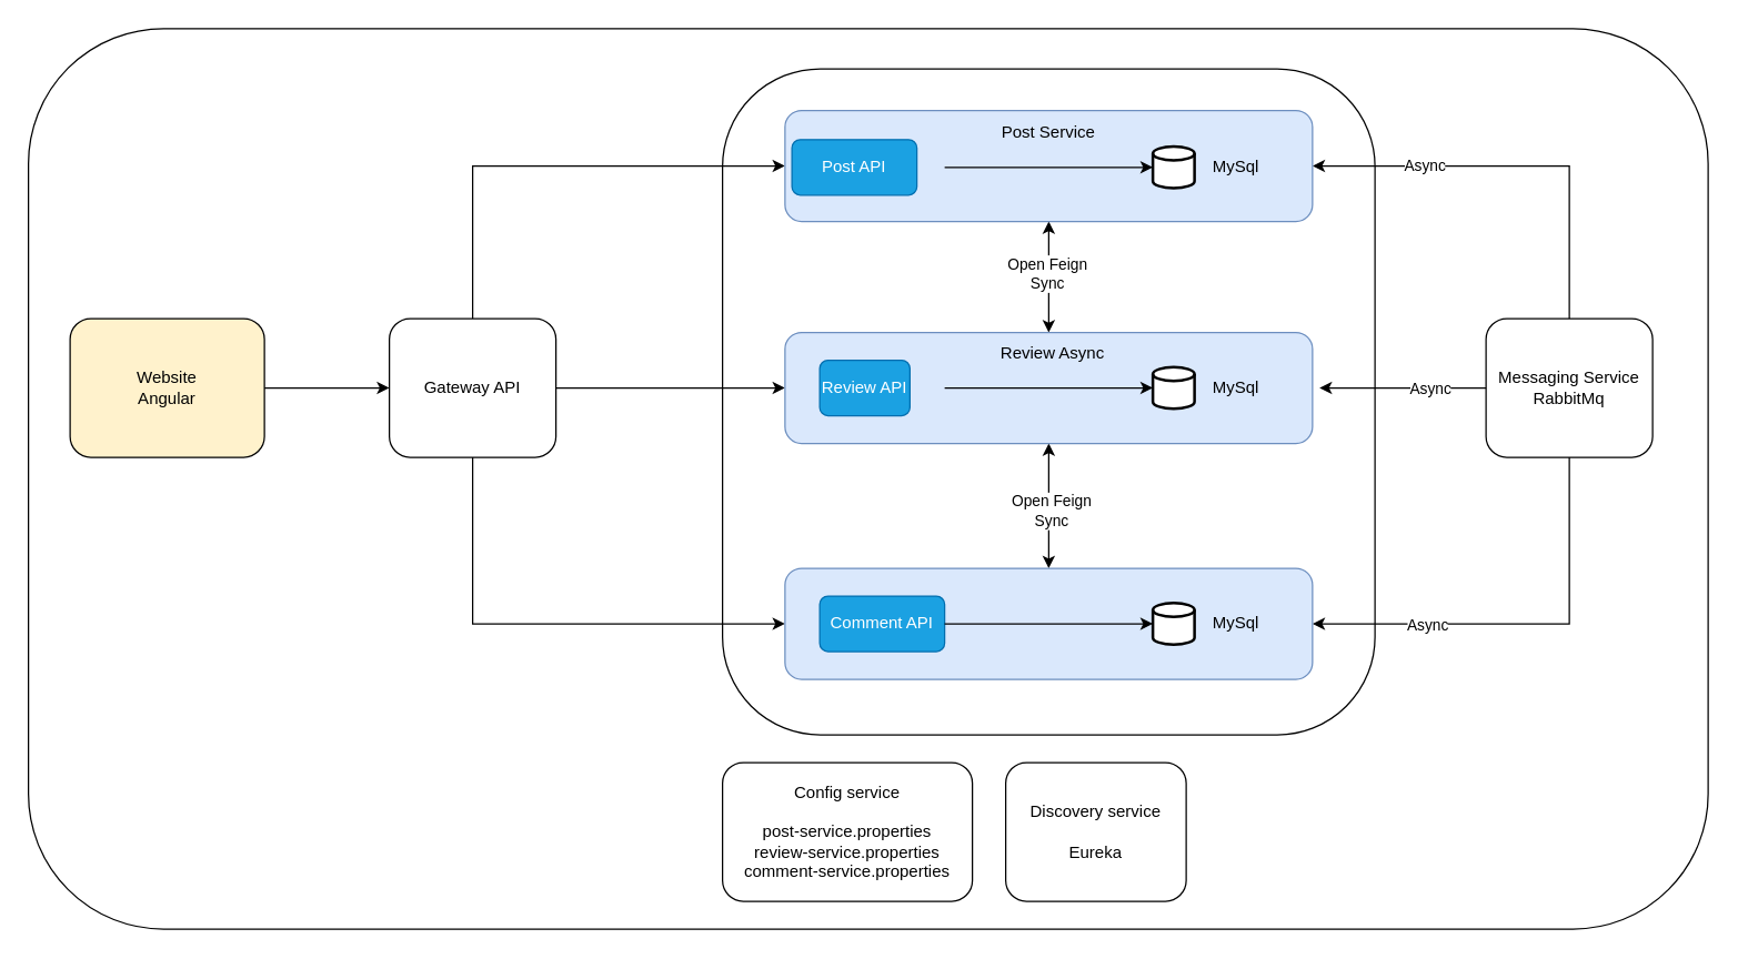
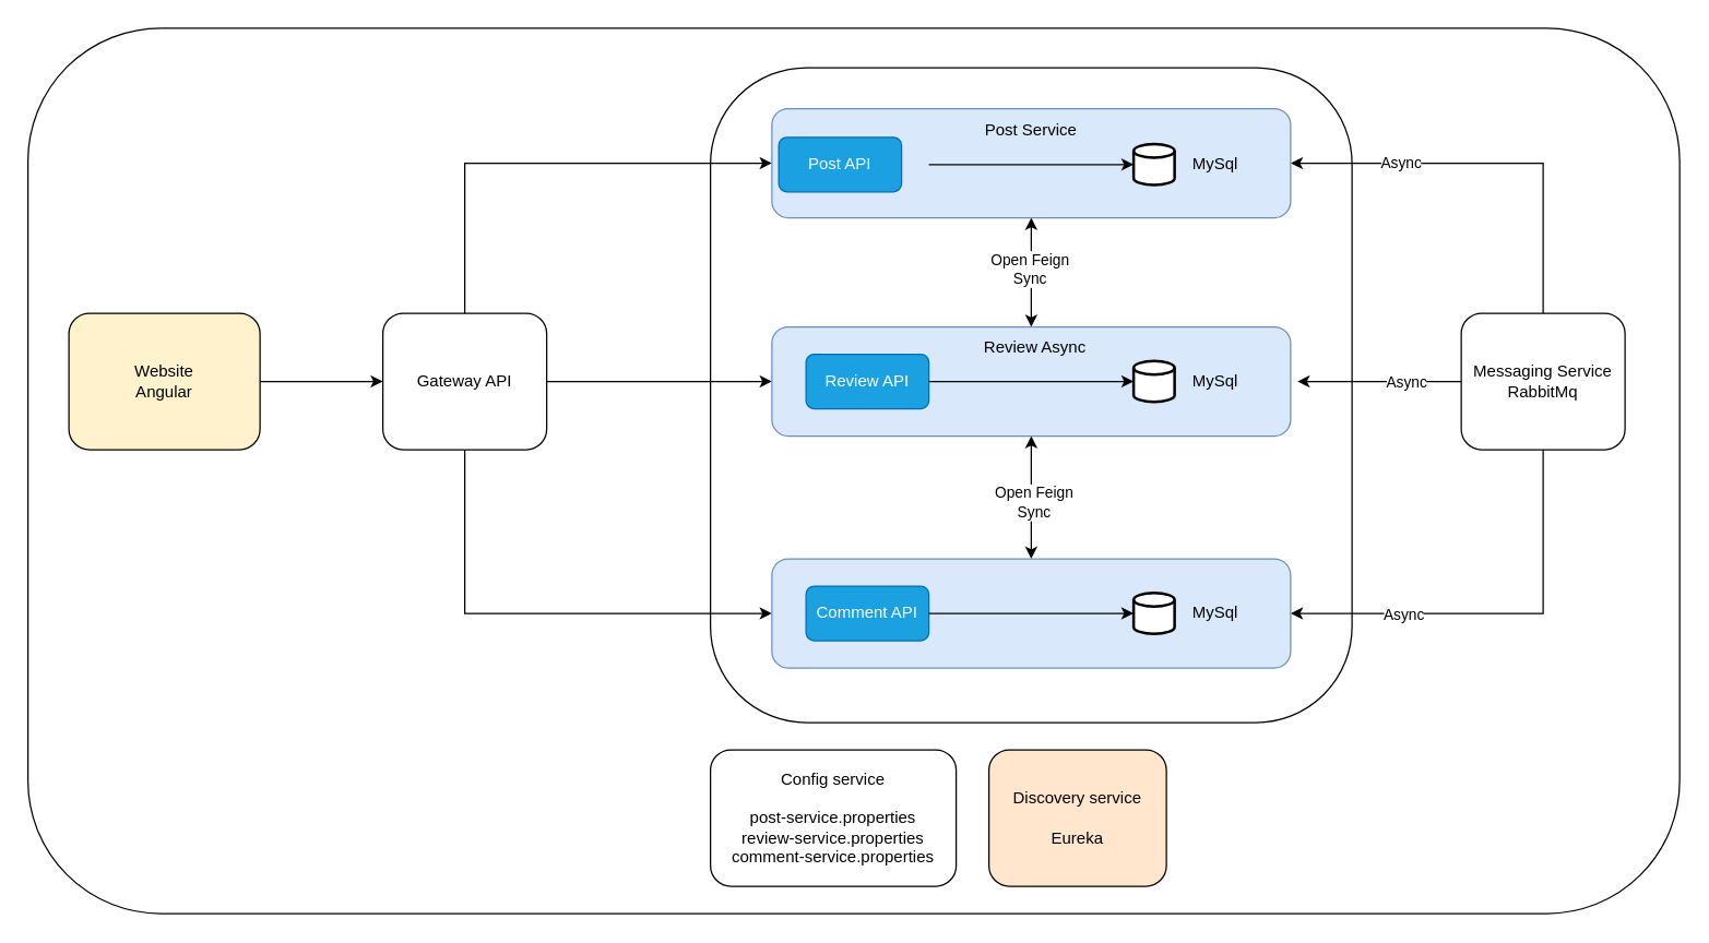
- <mxCell id="31" value="Review API" style="rounded=1;whiteSpace=wrap;html=1;fillColor=#1ba1e2;fontColor=#ffffff;strokeColor=#006EAF;" parent="29" vertex="1"><mxGeometry x="25" y="20" width="65" height="40" as="geometry" /></mxCell>
+ <mxCell id="31" value="Review API" style="rounded=1;whiteSpace=wrap;html=1;fillColor=#1ba1e2;fontColor=#ffffff;strokeColor=#006EAF;" parent="29" vertex="1"><mxGeometry x="25" y="20" width="90" height="40" as="geometry" /></mxCell>
- <mxCell id="14" value="Discovery service&lt;br&gt;&lt;br&gt;Eureka" style="rounded=1;whiteSpace=wrap;html=1;" parent="1" vertex="1"><mxGeometry x="724" y="549" width="130" height="100" as="geometry" /></mxCell>
+ <mxCell id="14" value="Discovery service&lt;br&gt;&lt;br&gt;Eureka" style="rounded=1;whiteSpace=wrap;html=1;fillColor=#ffe6cc;" parent="1" vertex="1"><mxGeometry x="724" y="549" width="130" height="100" as="geometry" /></mxCell>
